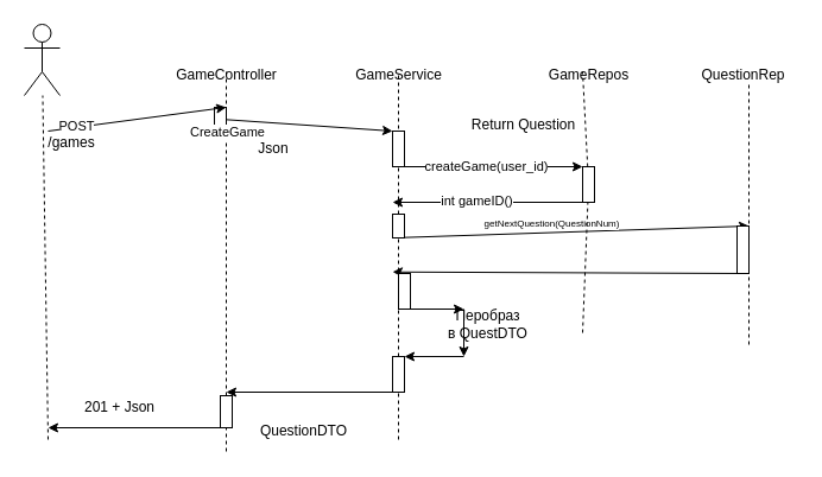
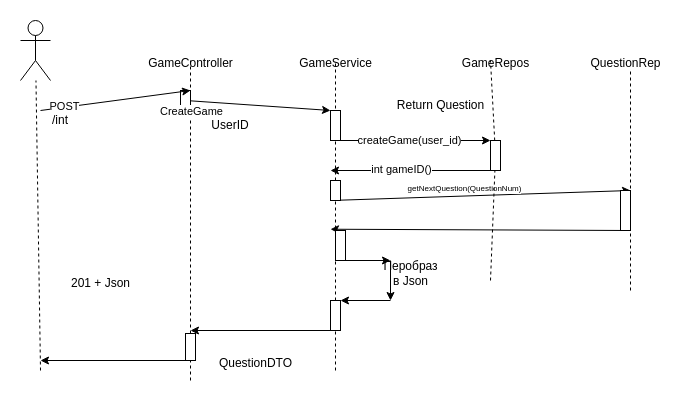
- <mxCell id="9" value="/games" style="text;html=1;align=center;verticalAlign=middle;whiteSpace=wrap;rounded=0;" vertex="1" parent="1"><mxGeometry x="30" y="110" width="60" height="20" as="geometry" /></mxCell>
+ <mxCell id="9" value="/int" style="text;html=1;align=center;verticalAlign=middle;whiteSpace=wrap;rounded=0;" vertex="1" parent="1"><mxGeometry x="30" y="110" width="60" height="20" as="geometry" /></mxCell>
- <mxCell id="13" value="Json" style="text;html=1;align=center;verticalAlign=middle;whiteSpace=wrap;rounded=0;" vertex="1" parent="1"><mxGeometry x="200" y="110" width="60" height="30" as="geometry" /></mxCell>
+ <mxCell id="13" value="UserID" style="text;html=1;align=center;verticalAlign=middle;whiteSpace=wrap;rounded=0;" vertex="1" parent="1"><mxGeometry x="200" y="110" width="60" height="30" as="geometry" /></mxCell>
- <mxCell id="37" value="Перобраз&lt;br&gt;в QuestDTO" style="text;html=1;align=center;verticalAlign=middle;resizable=0;points=[];autosize=1;strokeColor=none;fillColor=none;" vertex="1" parent="1"><mxGeometry x="365" y="253" width="90" height="40" as="geometry" /></mxCell>
+ <mxCell id="37" value="Перобраз&lt;br&gt;в Json" style="text;html=1;align=center;verticalAlign=middle;resizable=0;points=[];autosize=1;strokeColor=none;fillColor=none;" vertex="1" parent="1"><mxGeometry x="365" y="253" width="90" height="40" as="geometry" /></mxCell>
- <mxCell id="41" value="201 + Json" style="text;html=1;align=center;verticalAlign=middle;resizable=0;points=[];autosize=1;strokeColor=none;fillColor=none;" vertex="1" parent="1"><mxGeometry x="60" y="328" width="80" height="30" as="geometry" /></mxCell>
+ <mxCell id="41" value="201 + Json" style="text;html=1;align=center;verticalAlign=middle;resizable=0;points=[];autosize=1;strokeColor=none;fillColor=none;" vertex="1" parent="1"><mxGeometry x="60" y="268" width="80" height="30" as="geometry" /></mxCell>
